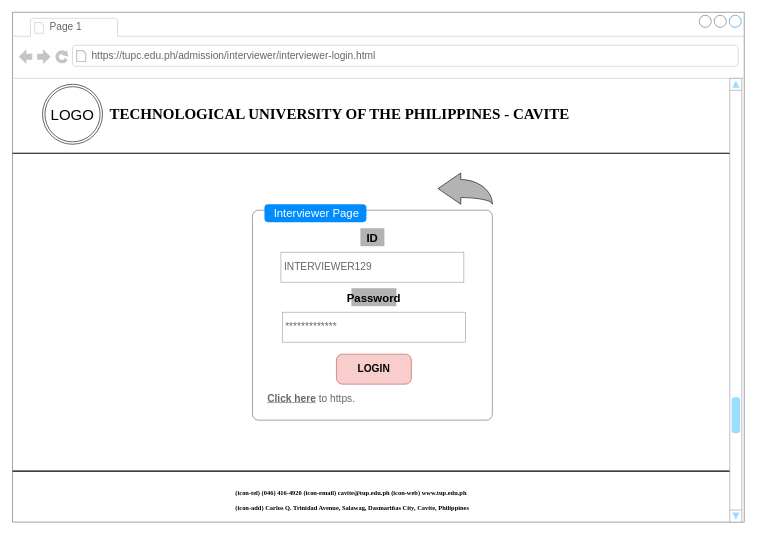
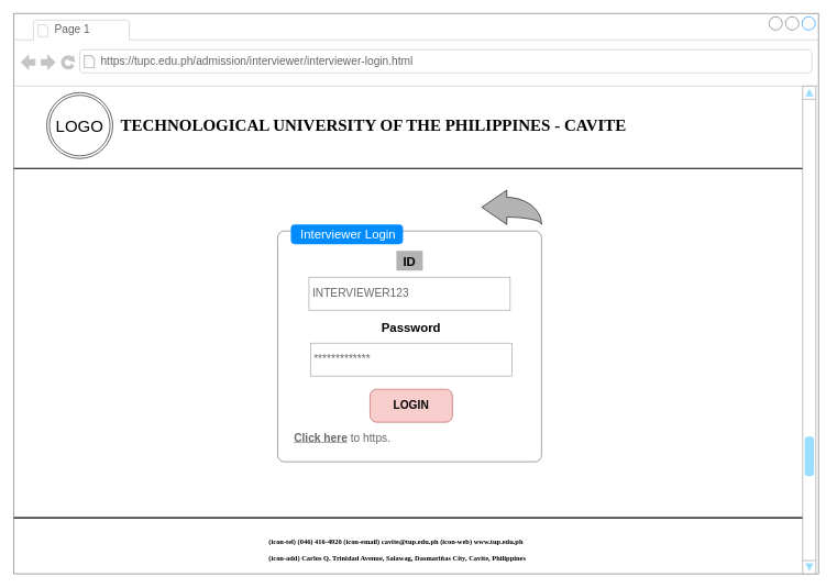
- <mxCell id="12" value="Interviewer Page" style="shape=rect;strokeColor=none;fillColor=#008cff;strokeWidth=1;dashed=0;rounded=1;arcSize=20;fontColor=#ffffff;fontSize=19;spacing=2;spacingTop=-2;align=center;autosize=1;spacingLeft=4;resizeWidth=0;resizeHeight=0;perimeter=none;" parent="11" vertex="1"><mxGeometry x="20" width="170" height="30" as="geometry" /></mxCell>
+ <mxCell id="12" value="Interviewer Login" style="shape=rect;strokeColor=none;fillColor=#008cff;strokeWidth=1;dashed=0;rounded=1;arcSize=20;fontColor=#ffffff;fontSize=19;spacing=2;spacingTop=-2;align=center;autosize=1;spacingLeft=4;resizeWidth=0;resizeHeight=0;perimeter=none;" parent="11" vertex="1"><mxGeometry x="20" width="170" height="30" as="geometry" /></mxCell>
- <mxCell id="15" value="INTERVIEWER129" style="strokeWidth=1;shadow=0;dashed=0;align=center;html=1;shape=mxgraph.mockup.forms.pwField;strokeColor=#999999;mainText=;align=left;fontColor=#666666;fontSize=17;spacingLeft=3;" parent="11" vertex="1"><mxGeometry x="47.5" y="80" width="305" height="50" as="geometry" /></mxCell>
+ <mxCell id="15" value="INTERVIEWER123" style="strokeWidth=1;shadow=0;dashed=0;align=center;html=1;shape=mxgraph.mockup.forms.pwField;strokeColor=#999999;mainText=;align=left;fontColor=#666666;fontSize=17;spacingLeft=3;" parent="11" vertex="1"><mxGeometry x="47.5" y="80" width="305" height="50" as="geometry" /></mxCell>
- <mxCell id="14" value="&lt;b&gt;Password&lt;/b&gt;" style="rounded=0;whiteSpace=wrap;html=1;fontSize=19;align=center;verticalAlign=top;strokeColor=none;fillColor=#b3b3b3;" parent="11" vertex="1"><mxGeometry x="165" y="140" width="75" height="30" as="geometry" /></mxCell>
+ <mxCell id="14" value="&lt;b&gt;Password&lt;/b&gt;" style="rounded=0;whiteSpace=wrap;html=1;fontSize=19;align=center;verticalAlign=top;strokeColor=none;" parent="11" vertex="1"><mxGeometry x="165" y="140" width="75" height="30" as="geometry" /></mxCell>
- <mxCell id="10" value="&lt;span style=&quot;font-family: &amp;#34;euphemia&amp;#34; ; font-size: 10.72px ; font-weight: 700&quot;&gt;(icon-tel) (046) 416-4920 (icon-email) cavite@tup.edu.ph (icon-web) www.tup.edu.ph&lt;br&gt;&lt;/span&gt;&lt;span style=&quot;font-family: &amp;#34;euphemia&amp;#34; ; font-size: 10.72px ; font-weight: 700&quot;&gt;(icon-add) Carlos Q. Trinidad Avenue, Salawag, Dasmariñas City, Cavite, Philippines&lt;/span&gt;&lt;span style=&quot;font-family: &amp;#34;euphemia&amp;#34; ; font-size: 10.72px ; font-weight: 700&quot;&gt;&lt;br&gt;&lt;/span&gt;" style="rounded=0;whiteSpace=wrap;html=1;fontSize=20;strokeWidth=1;fillColor=none;align=left;verticalAlign=top;strokeColor=none;" parent="2" vertex="1"><mxGeometry x="370" y="780" width="480" height="60" as="geometry" /></mxCell>
+ <mxCell id="10" value="&lt;span style=&quot;font-family: &amp;#34;euphemia&amp;#34; ; font-size: 10.72px ; font-weight: 700&quot;&gt;(icon-tel) (046) 416-4920 (icon-email) cavite@tup.edu.ph (icon-web) www.tup.edu.ph&lt;br&gt;&lt;/span&gt;&lt;span style=&quot;font-family: &amp;#34;euphemia&amp;#34; ; font-size: 10.72px ; font-weight: 700&quot;&gt;(icon-add) Carlos Q. Trinidad Avenue, Salawag, Dasmariñas City, Cavite, Philippines&lt;/span&gt;&lt;span style=&quot;font-family: &amp;#34;euphemia&amp;#34; ; font-size: 10.72px ; font-weight: 700&quot;&gt;&lt;br&gt;&lt;/span&gt;" style="rounded=0;whiteSpace=wrap;html=1;fontSize=20;strokeWidth=1;fillColor=none;align=left;verticalAlign=top;strokeColor=none;" parent="2" vertex="1"><mxGeometry x="385" y="780" width="480" height="60" as="geometry" /></mxCell>
